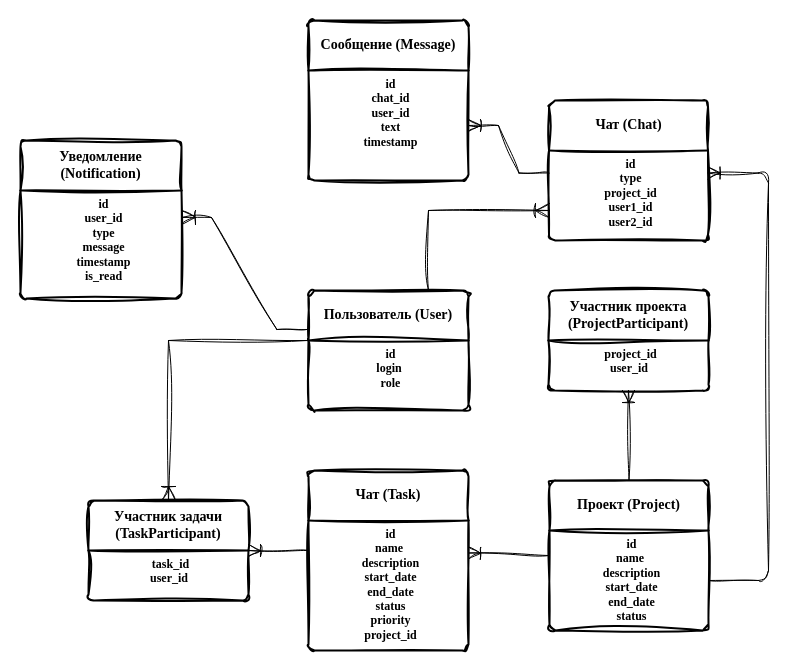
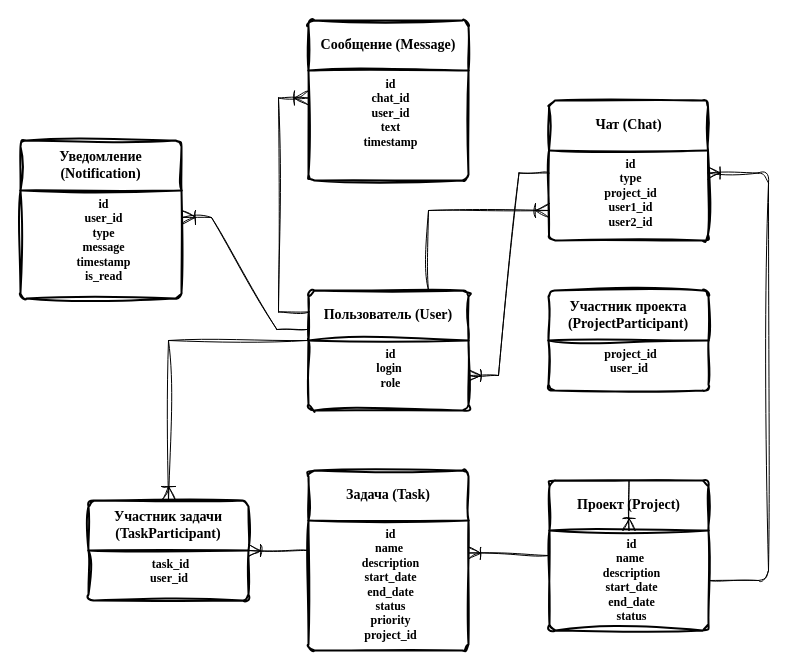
- <mxCell id="24" value="" style="edgeStyle=entityRelationEdgeStyle;fontSize=12;html=1;endArrow=ERoneToMany;rounded=0;sketch=1;hachureGap=4;jiggle=2;curveFitting=1;fontFamily=Architects Daughter;fontSource=https%3A%2F%2Ffonts.googleapis.com%2Fcss%3Ffamily%3DArchitects%2BDaughter;exitX=0;exitY=0.25;exitDx=0;exitDy=0;entryX=1;entryY=0.5;entryDx=0;entryDy=0;endSize=10;startSize=10;" edge="1" parent="1" source="13" target="15"><mxGeometry width="100" height="100" relative="1" as="geometry"><mxPoint x="476" y="347" as="sourcePoint" /><mxPoint x="558" y="350" as="targetPoint" /></mxGeometry></mxCell>
+ <mxCell id="24" value="" style="edgeStyle=entityRelationEdgeStyle;fontSize=12;html=1;endArrow=ERoneToMany;rounded=0;sketch=1;hachureGap=4;jiggle=2;curveFitting=1;fontFamily=Architects Daughter;fontSource=https%3A%2F%2Ffonts.googleapis.com%2Fcss%3Ffamily%3DArchitects%2BDaughter;exitX=0;exitY=0.25;exitDx=0;exitDy=0;endSize=10;startSize=10;" edge="1" parent="1" source="13" target="3"><mxGeometry width="100" height="100" relative="1" as="geometry"><mxPoint x="476" y="347" as="sourcePoint" /><mxPoint x="558" y="350" as="targetPoint" /></mxGeometry></mxCell>
+ <mxCell id="25" value="" style="edgeStyle=orthogonalEdgeStyle;fontSize=12;html=1;endArrow=ERoneToMany;rounded=0;sketch=1;hachureGap=4;jiggle=2;curveFitting=1;fontFamily=Architects Daughter;fontSource=https%3A%2F%2Ffonts.googleapis.com%2Fcss%3Ffamily%3DArchitects%2BDaughter;exitX=0.005;exitY=0.178;exitDx=0;exitDy=0;endSize=12;startSize=12;entryX=0;entryY=0.25;entryDx=0;entryDy=0;exitPerimeter=0;" edge="1" parent="1" source="2" target="15"><mxGeometry width="100" height="100" relative="1" as="geometry"><mxPoint x="348" y="440" as="sourcePoint" /><mxPoint x="298" y="130" as="targetPoint" /><Array as="points"><mxPoint x="278" y="311" /><mxPoint x="278" y="98" /></Array></mxGeometry></mxCell>
- <mxCell id="18" value="" style="fontSize=12;html=1;endArrow=ERoneToMany;rounded=0;sketch=1;hachureGap=4;jiggle=2;curveFitting=1;fontFamily=Architects Daughter;fontSource=https%3A%2F%2Ffonts.googleapis.com%2Fcss%3Ffamily%3DArchitects%2BDaughter;entryX=0.5;entryY=1;entryDx=0;entryDy=0;exitX=0.5;exitY=0;exitDx=0;exitDy=0;endSize=10;startSize=10;" edge="1" parent="1" source="4" target="7"><mxGeometry width="100" height="100" relative="1" as="geometry"><mxPoint x="338" y="690" as="sourcePoint" /><mxPoint x="438" y="590" as="targetPoint" /></mxGeometry></mxCell>
+ <mxCell id="18" value="" style="fontSize=12;html=1;endArrow=ERoneToMany;rounded=0;sketch=1;hachureGap=4;jiggle=2;curveFitting=1;fontFamily=Architects Daughter;fontSource=https%3A%2F%2Ffonts.googleapis.com%2Fcss%3Ffamily%3DArchitects%2BDaughter;exitX=0.5;exitY=0;exitDx=0;exitDy=0;endSize=10;startSize=10;" edge="1" parent="1" source="4" target="5"><mxGeometry width="100" height="100" relative="1" as="geometry"><mxPoint x="338" y="690" as="sourcePoint" /><mxPoint x="438" y="590" as="targetPoint" /></mxGeometry></mxCell>
- <mxCell id="8" value="Чат (Task)" style="swimlane;childLayout=stackLayout;horizontal=1;startSize=50;horizontalStack=0;rounded=1;fontSize=14;fontStyle=1;strokeWidth=2;resizeParent=0;resizeLast=1;shadow=0;dashed=0;align=center;arcSize=4;labelBackgroundColor=none;sketch=1;curveFitting=1;jiggle=2;fontFamily=Comic Sans MS;whiteSpace=wrap;html=1;" vertex="1" parent="1"><mxGeometry x="308" y="470" width="160" height="180" as="geometry" /></mxCell>
+ <mxCell id="8" value="Задача (Task)" style="swimlane;childLayout=stackLayout;horizontal=1;startSize=50;horizontalStack=0;rounded=1;fontSize=14;fontStyle=1;strokeWidth=2;resizeParent=0;resizeLast=1;shadow=0;dashed=0;align=center;arcSize=4;labelBackgroundColor=none;sketch=1;curveFitting=1;jiggle=2;fontFamily=Comic Sans MS;whiteSpace=wrap;html=1;" vertex="1" parent="1"><mxGeometry x="308" y="470" width="160" height="180" as="geometry" /></mxCell>
